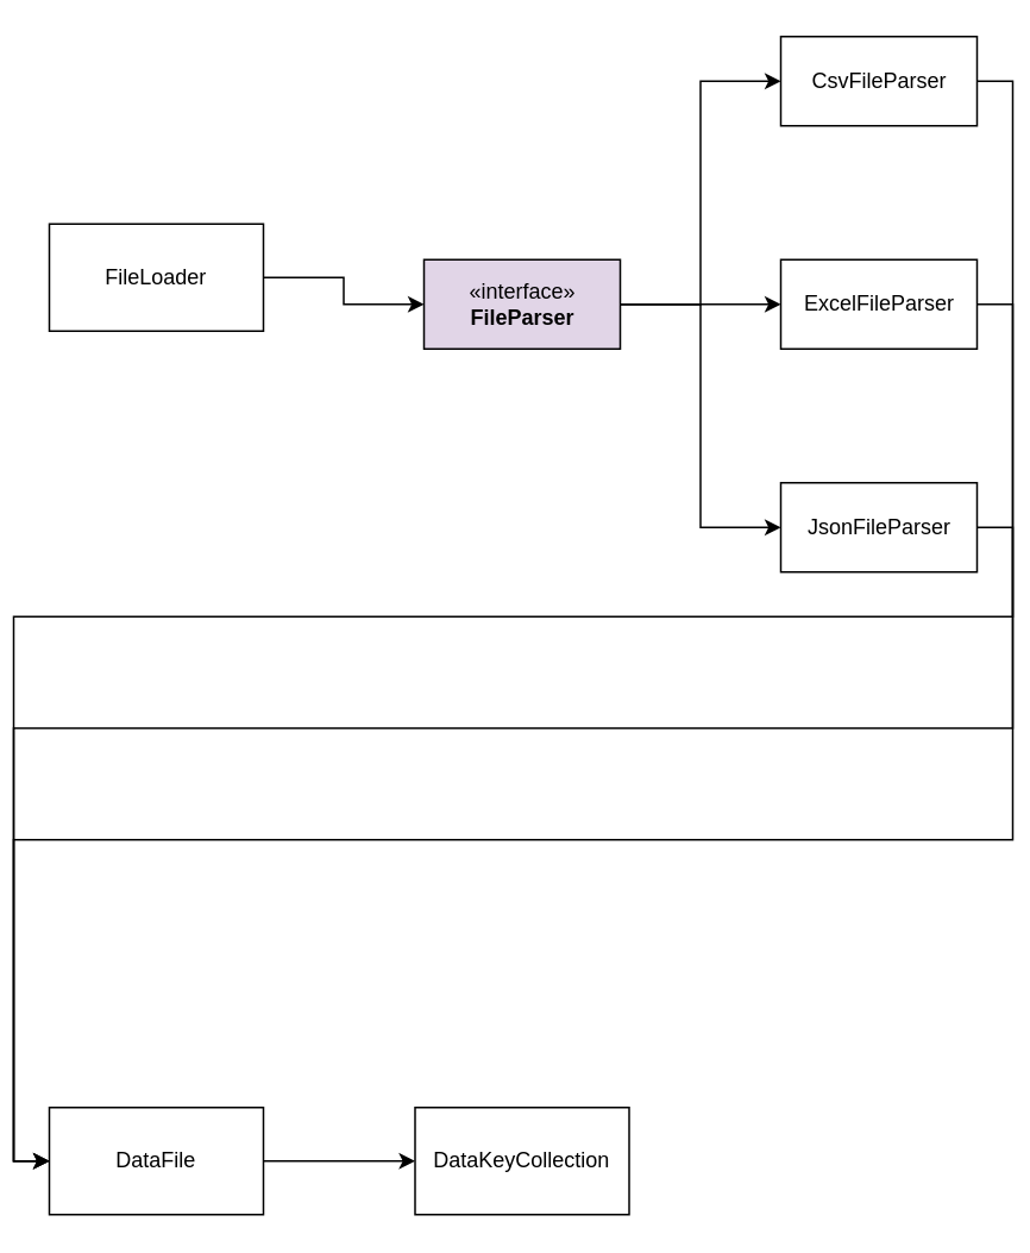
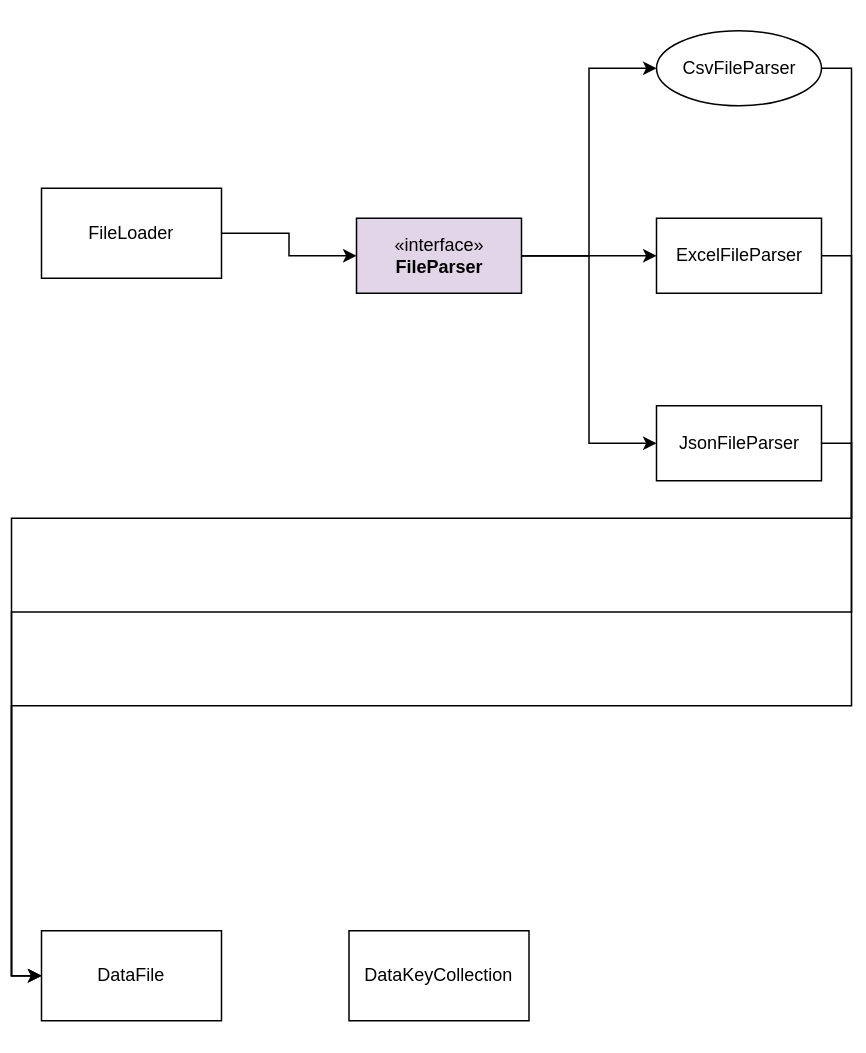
- <mxCell id="12" value="CsvFileParser" style="html=1;" parent="1" vertex="1"><mxGeometry x="430" y="20" width="110" height="50" as="geometry" /></mxCell>
+ <mxCell id="12" value="CsvFileParser" style="ellipse;html=1;" parent="1" vertex="1"><mxGeometry x="430" y="20" width="110" height="50" as="geometry" /></mxCell>
- <mxCell id="4" style="edgeStyle=orthogonalEdgeStyle;rounded=0;orthogonalLoop=1;jettySize=auto;html=1;exitX=1;exitY=0.5;exitDx=0;exitDy=0;" parent="1" source="5" target="6" edge="1"><mxGeometry relative="1" as="geometry" /></mxCell>
